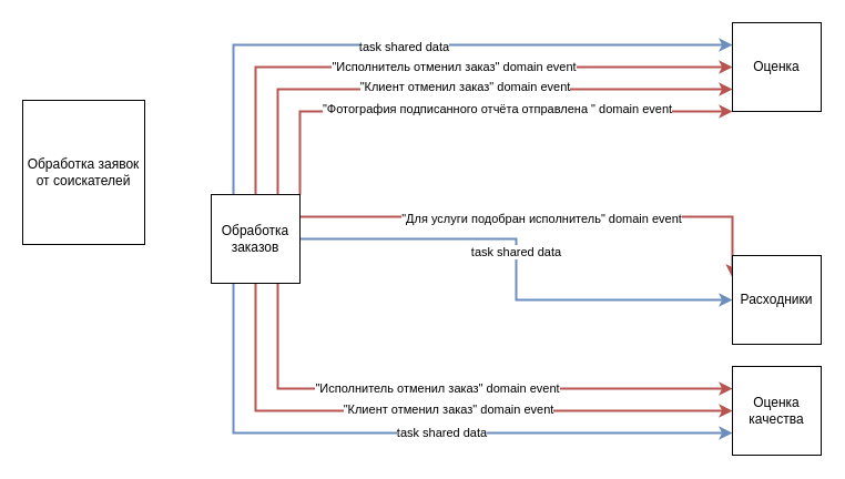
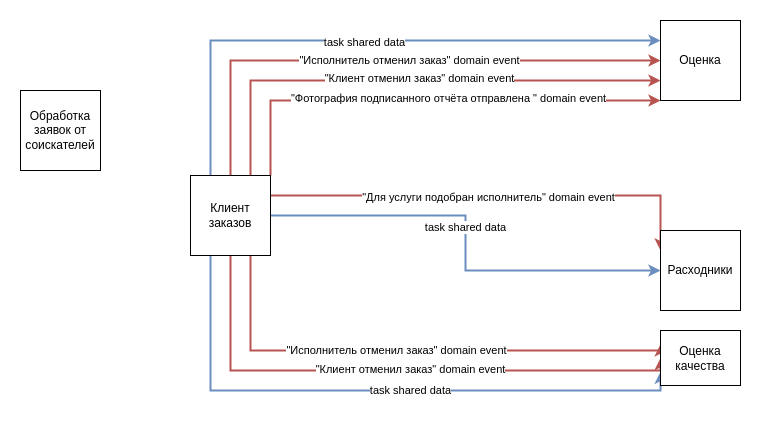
- <mxCell id="2" value="Обработка заявок от соискателей" style="whiteSpace=wrap;html=1;aspect=fixed;" vertex="1" parent="1"><mxGeometry x="20" y="90" width="110" height="130" as="geometry" /></mxCell>
+ <mxCell id="2" value="Обработка заявок от соискателей" style="whiteSpace=wrap;html=1;aspect=fixed;" vertex="1" parent="1"><mxGeometry x="20" y="90" width="80" height="80" as="geometry" /></mxCell>
- <mxCell id="21" value="Обработка заказов" style="whiteSpace=wrap;html=1;aspect=fixed;" vertex="1" parent="1"><mxGeometry x="190" y="175" width="80" height="80" as="geometry" /></mxCell>
+ <mxCell id="21" value="Клиент заказов" style="whiteSpace=wrap;html=1;aspect=fixed;" vertex="1" parent="1"><mxGeometry x="190" y="175" width="80" height="80" as="geometry" /></mxCell>
- <mxCell id="23" value="Оценка качества" style="whiteSpace=wrap;html=1;aspect=fixed;" vertex="1" parent="1"><mxGeometry x="660" y="330" width="80" height="80" as="geometry" /></mxCell>
+ <mxCell id="23" value="Оценка качества" style="whiteSpace=wrap;html=1;aspect=fixed;" vertex="1" parent="1"><mxGeometry x="660" y="330" width="80" height="55" as="geometry" /></mxCell>
